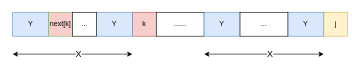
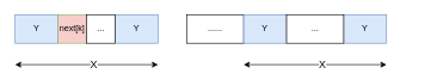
- <mxCell id="3" value="k" style="rounded=0;whiteSpace=wrap;html=1;fillColor=#f8cecc;strokeColor=#b85450;" vertex="1" parent="1"><mxGeometry x="220" y="20" width="40" height="40" as="geometry" /></mxCell>
- <mxCell id="5" value="j" style="rounded=0;whiteSpace=wrap;html=1;fillColor=#fff2cc;strokeColor=#d6b656;" vertex="1" parent="1"><mxGeometry x="540" y="20" width="40" height="40" as="geometry" /></mxCell>
